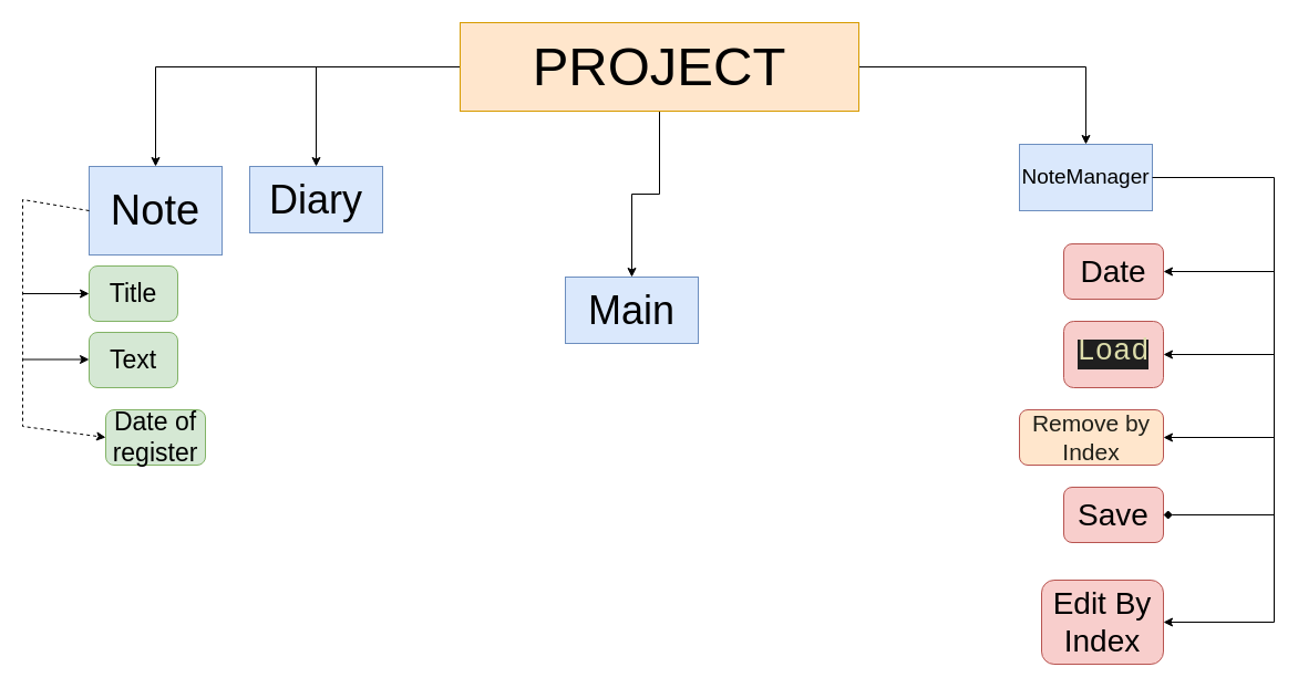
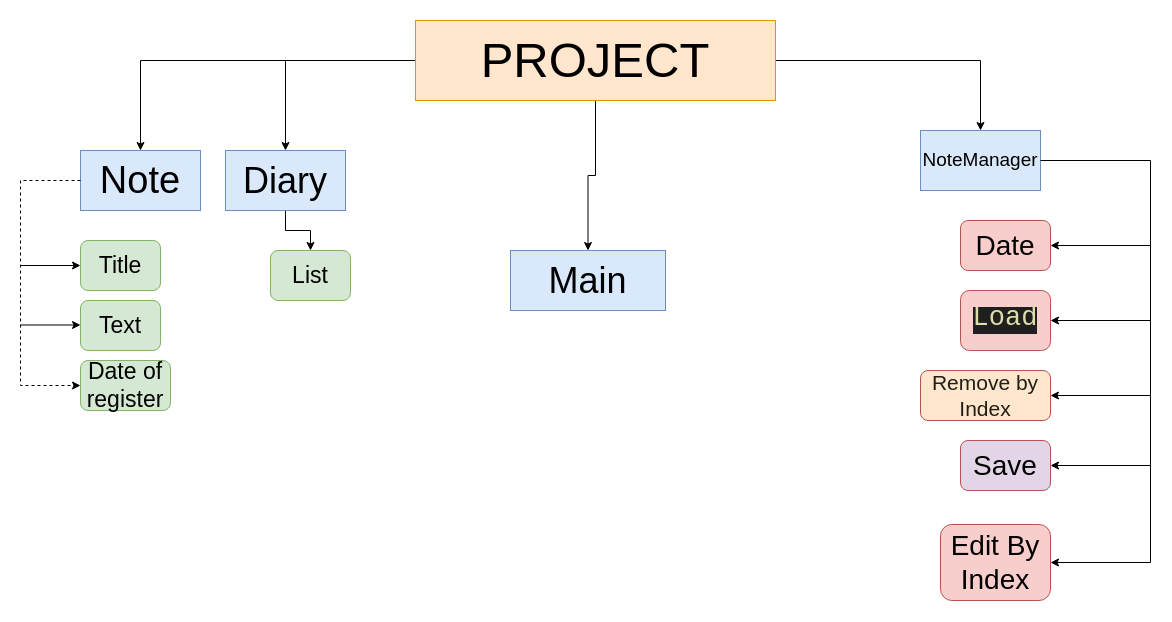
- <mxCell id="2" value="&lt;font style=&quot;font-size: 38px;&quot;&gt;Note&lt;/font&gt;" style="rounded=0;whiteSpace=wrap;html=1;fillColor=#dae8fc;strokeColor=#6c8ebf;" parent="1" vertex="1"><mxGeometry x="80" y="150" width="120" height="80" as="geometry" /></mxCell>
+ <mxCell id="2" value="&lt;font style=&quot;font-size: 38px;&quot;&gt;Note&lt;/font&gt;" style="rounded=0;whiteSpace=wrap;html=1;fillColor=#dae8fc;strokeColor=#6c8ebf;" parent="1" vertex="1"><mxGeometry x="80" y="150" width="120" height="60" as="geometry" /></mxCell>
+ <mxCell id="24" style="edgeStyle=orthogonalEdgeStyle;rounded=0;orthogonalLoop=1;jettySize=auto;html=1;entryX=0.5;entryY=0;entryDx=0;entryDy=0;" edge="1" parent="1" source="25" target="26"><mxGeometry relative="1" as="geometry" /></mxCell>
+ <mxCell id="26" value="&lt;font style=&quot;font-size: 23px;&quot;&gt;List&lt;/font&gt;" style="rounded=1;whiteSpace=wrap;html=1;fillColor=#d5e8d4;strokeColor=#82b366;" vertex="1" parent="1"><mxGeometry x="270" y="250" width="80" height="50" as="geometry" /></mxCell>
- <mxCell id="23" value="&lt;font style=&quot;font-size: 36px;&quot;&gt;Main&lt;/font&gt;" style="rounded=0;whiteSpace=wrap;html=1;fillColor=#dae8fc;strokeColor=#6c8ebf;" parent="1" vertex="1"><mxGeometry x="510" y="250" width="120" height="60" as="geometry" /></mxCell>
+ <mxCell id="23" value="&lt;font style=&quot;font-size: 36px;&quot;&gt;Main&lt;/font&gt;" style="rounded=0;whiteSpace=wrap;html=1;fillColor=#dae8fc;strokeColor=#6c8ebf;" parent="1" vertex="1"><mxGeometry x="510" y="250" width="155" height="60" as="geometry" /></mxCell>
- <mxCell id="5" value="&lt;font style=&quot;font-size: 23px;&quot;&gt;Date of register&lt;/font&gt;" style="rounded=1;whiteSpace=wrap;html=1;fillColor=#d5e8d4;strokeColor=#82b366;" parent="1" vertex="1"><mxGeometry x="95" y="370" width="90" height="50" as="geometry" /></mxCell>
+ <mxCell id="5" value="&lt;font style=&quot;font-size: 23px;&quot;&gt;Date of register&lt;/font&gt;" style="rounded=1;whiteSpace=wrap;html=1;fillColor=#d5e8d4;strokeColor=#82b366;" parent="1" vertex="1"><mxGeometry x="80" y="360" width="90" height="50" as="geometry" /></mxCell>
- <mxCell id="18" value="&lt;font style=&quot;font-size: 28px;&quot;&gt;Save&lt;/font&gt;" style="rounded=1;whiteSpace=wrap;html=1;fillColor=#f8cecc;strokeColor=#b85450;" parent="1" vertex="1"><mxGeometry x="960" y="440" width="90" height="50" as="geometry" /></mxCell>
+ <mxCell id="18" value="&lt;font style=&quot;font-size: 28px;&quot;&gt;Save&lt;/font&gt;" style="rounded=1;whiteSpace=wrap;html=1;fillColor=#e1d5e7;strokeColor=#b85450;" parent="1" vertex="1"><mxGeometry x="960" y="440" width="90" height="50" as="geometry" /></mxCell>
- <mxCell id="19" value="" style="endArrow=diamond;html=1;rounded=0;exitX=1;exitY=0.5;exitDx=0;exitDy=0;entryX=1;entryY=0.5;entryDx=0;entryDy=0;" parent="1" source="14" target="18" edge="1"><mxGeometry width="50" height="50" relative="1" as="geometry"><mxPoint x="770" y="370" as="sourcePoint" /><mxPoint x="820" y="320" as="targetPoint" /><Array as="points"><mxPoint x="1150" y="160" /><mxPoint x="1150" y="465" /></Array></mxGeometry></mxCell>
+ <mxCell id="19" value="" style="endArrow=classic;html=1;rounded=0;exitX=1;exitY=0.5;exitDx=0;exitDy=0;entryX=1;entryY=0.5;entryDx=0;entryDy=0;" parent="1" source="14" target="18" edge="1"><mxGeometry width="50" height="50" relative="1" as="geometry"><mxPoint x="770" y="370" as="sourcePoint" /><mxPoint x="820" y="320" as="targetPoint" /><Array as="points"><mxPoint x="1150" y="160" /><mxPoint x="1150" y="465" /></Array></mxGeometry></mxCell>
